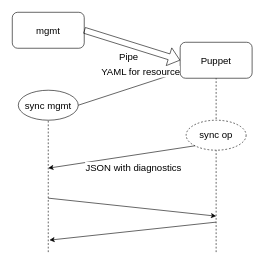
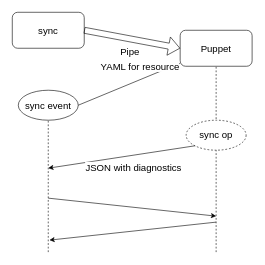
- <mxCell id="2" value="mgmt" style="rounded=1;whiteSpace=wrap;html=1;fontSize=16;" vertex="1" parent="1"><mxGeometry x="20" y="20" width="120" height="60" as="geometry" /></mxCell>
+ <mxCell id="2" value="sync" style="rounded=1;whiteSpace=wrap;html=1;fontSize=16;" vertex="1" parent="1"><mxGeometry x="20" y="20" width="120" height="60" as="geometry" /></mxCell>
- <mxCell id="3" value="Puppet" style="rounded=1;whiteSpace=wrap;html=1;fontSize=16;" vertex="1" parent="1"><mxGeometry x="300" y="70" width="120" height="60" as="geometry" /></mxCell>
+ <mxCell id="3" value="Puppet" style="rounded=1;whiteSpace=wrap;html=1;fontSize=16;" vertex="1" parent="1"><mxGeometry x="300" y="50" width="120" height="60" as="geometry" /></mxCell>
- <mxCell id="6" value="sync mgmt" style="ellipse;whiteSpace=wrap;html=1;fontSize=16;" vertex="1" parent="1"><mxGeometry x="30" y="150" width="100" height="50" as="geometry" /></mxCell>
+ <mxCell id="6" value="sync event" style="ellipse;whiteSpace=wrap;html=1;fontSize=16;" vertex="1" parent="1"><mxGeometry x="30" y="150" width="100" height="50" as="geometry" /></mxCell>
